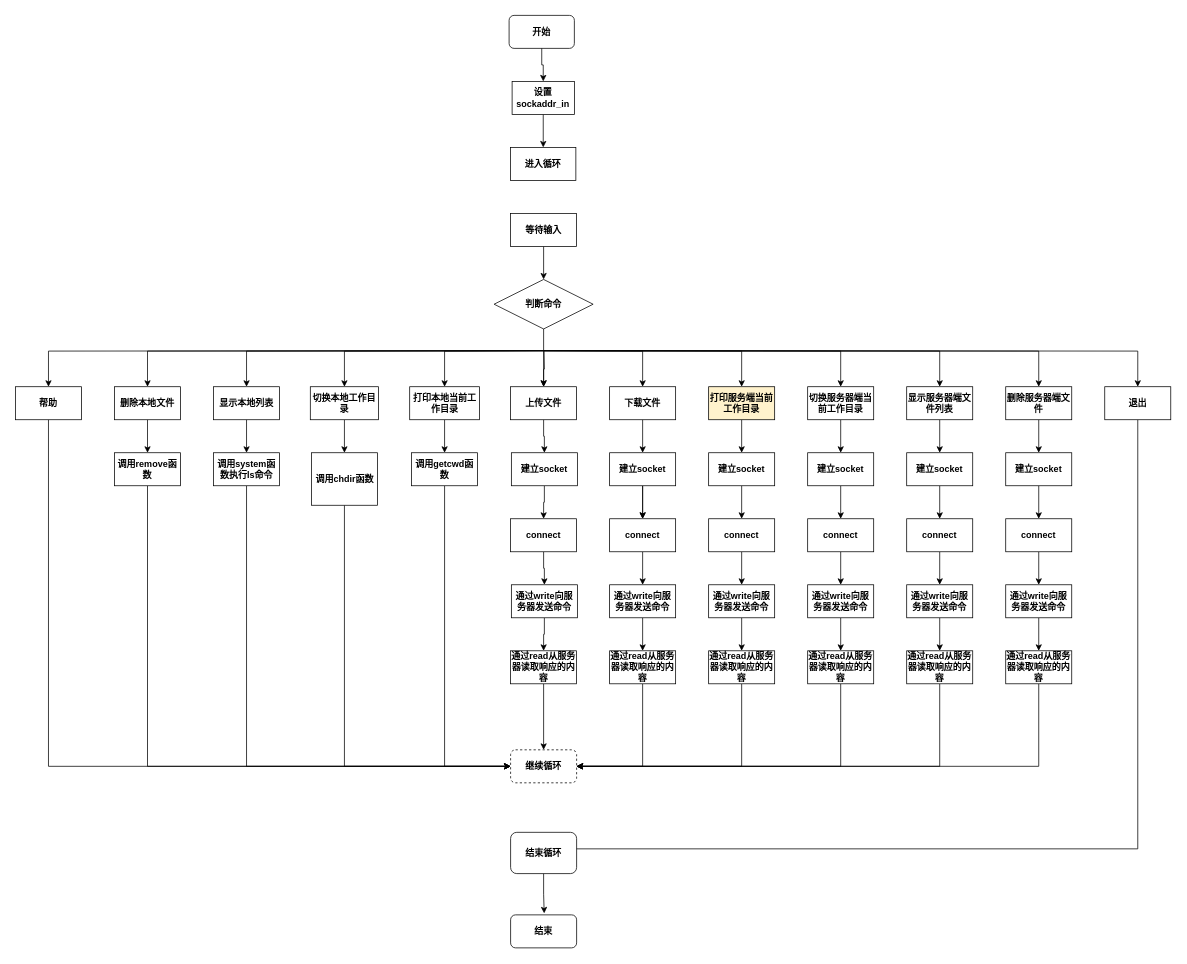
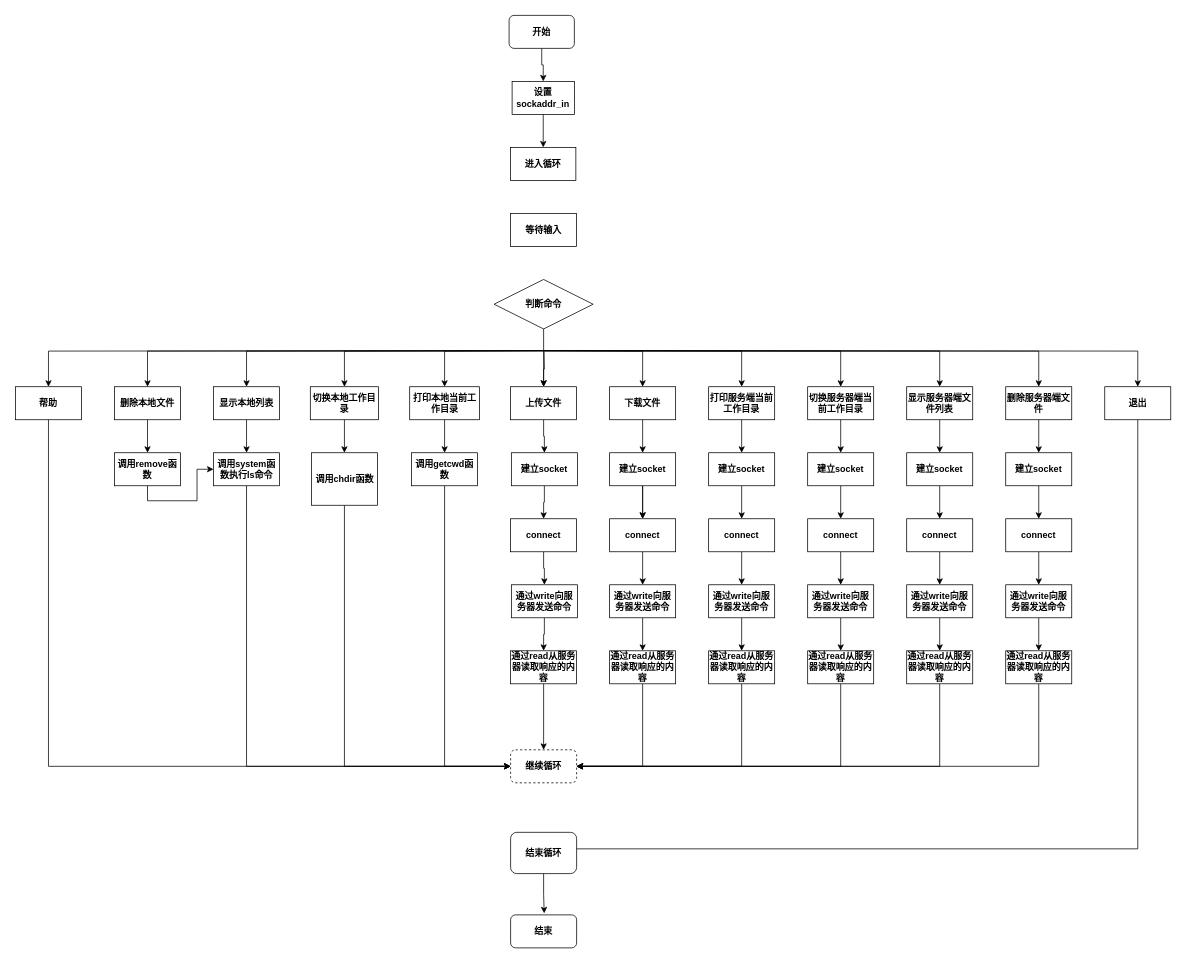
- <mxCell id="103" style="edgeStyle=orthogonalEdgeStyle;rounded=0;orthogonalLoop=1;jettySize=auto;html=1;fontStyle=1" edge="1" parent="1" source="104" target="106"><mxGeometry relative="1" as="geometry" /></mxCell>
- <mxCell id="27" value="打印服务端当前工作目录" style="rounded=0;whiteSpace=wrap;html=1;fontStyle=1;fillColor=#fff2cc;" parent="1" vertex="1"><mxGeometry x="944" y="515" width="88" height="44" as="geometry" /></mxCell>
+ <mxCell id="27" value="打印服务端当前工作目录" style="rounded=0;whiteSpace=wrap;html=1;fontStyle=1" parent="1" vertex="1"><mxGeometry x="944" y="515" width="88" height="44" as="geometry" /></mxCell>
- <mxCell id="97" style="edgeStyle=orthogonalEdgeStyle;rounded=0;orthogonalLoop=1;jettySize=auto;html=1;entryX=0;entryY=0.5;entryDx=0;entryDy=0;exitX=0.5;exitY=1;exitDx=0;exitDy=0;fontStyle=1" parent="1" source="98" target="99" edge="1"><mxGeometry relative="1" as="geometry" /></mxCell>
+ <mxCell id="97" style="edgeStyle=orthogonalEdgeStyle;rounded=0;orthogonalLoop=1;jettySize=auto;html=1;exitX=0.5;exitY=1;exitDx=0;exitDy=0;fontStyle=1;" parent="1" source="98" target="92" edge="1"><mxGeometry relative="1" as="geometry" /></mxCell>
